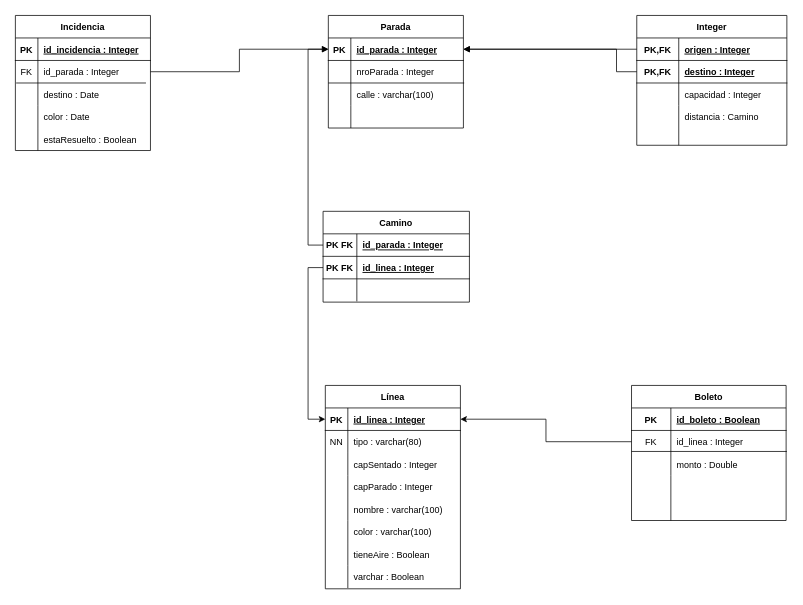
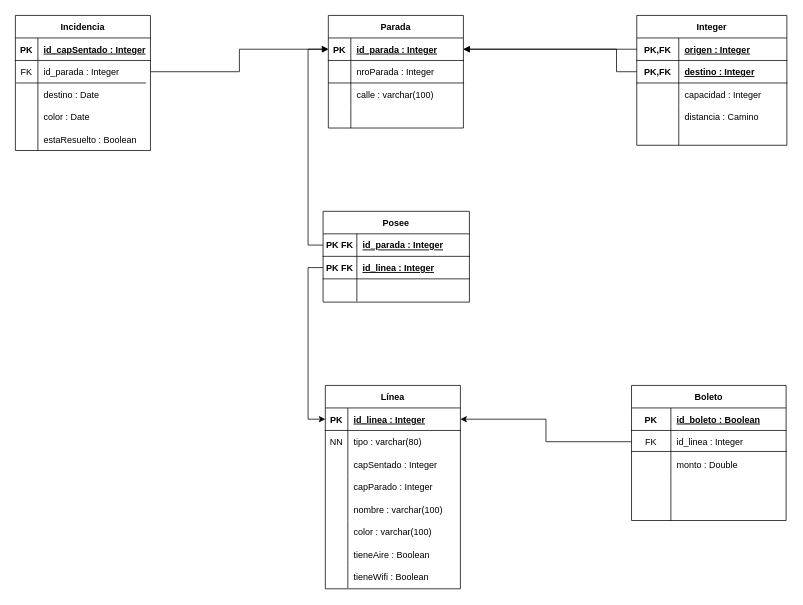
- <mxCell id="5" value="id_incidencia : Integer" style="shape=partialRectangle;connectable=0;fillColor=none;top=0;left=0;bottom=0;right=0;align=left;spacingLeft=6;fontStyle=5;overflow=hidden;" parent="3" vertex="1"><mxGeometry x="30" width="150" height="30" as="geometry"><mxRectangle width="150" height="30" as="alternateBounds" /></mxGeometry></mxCell>
+ <mxCell id="5" value="id_capSentado : Integer" style="shape=partialRectangle;connectable=0;fillColor=none;top=0;left=0;bottom=0;right=0;align=left;spacingLeft=6;fontStyle=5;overflow=hidden;" parent="3" vertex="1"><mxGeometry x="30" width="150" height="30" as="geometry"><mxRectangle width="150" height="30" as="alternateBounds" /></mxGeometry></mxCell>
- <mxCell id="94" value="Camino" style="shape=table;startSize=30;container=1;collapsible=1;childLayout=tableLayout;fixedRows=1;rowLines=0;fontStyle=1;align=center;resizeLast=1;" parent="1" vertex="1"><mxGeometry x="430" y="281" width="195" height="121" as="geometry" /></mxCell>
+ <mxCell id="94" value="Posee" style="shape=table;startSize=30;container=1;collapsible=1;childLayout=tableLayout;fixedRows=1;rowLines=0;fontStyle=1;align=center;resizeLast=1;" parent="1" vertex="1"><mxGeometry x="430" y="281" width="195" height="121" as="geometry" /></mxCell>
- <mxCell id="75" value="varchar : Boolean" style="shape=partialRectangle;connectable=0;fillColor=none;top=0;left=0;bottom=0;right=0;align=left;spacingLeft=6;overflow=hidden;" parent="73" vertex="1"><mxGeometry x="30" width="150" height="30" as="geometry"><mxRectangle width="150" height="30" as="alternateBounds" /></mxGeometry></mxCell>
+ <mxCell id="75" value="tieneWifi : Boolean" style="shape=partialRectangle;connectable=0;fillColor=none;top=0;left=0;bottom=0;right=0;align=left;spacingLeft=6;overflow=hidden;" parent="73" vertex="1"><mxGeometry x="30" width="150" height="30" as="geometry"><mxRectangle width="150" height="30" as="alternateBounds" /></mxGeometry></mxCell>
